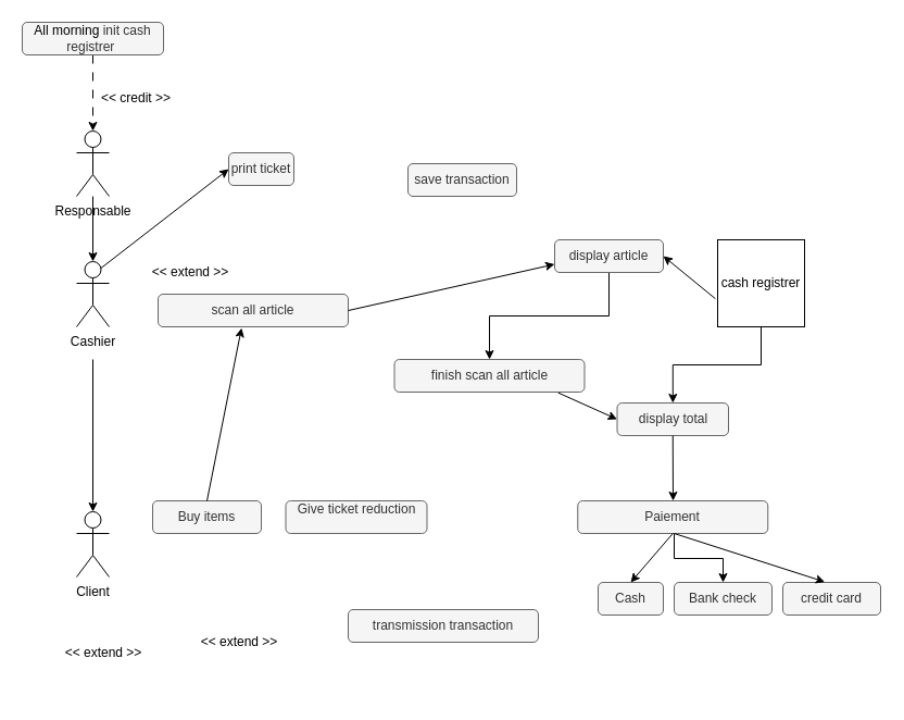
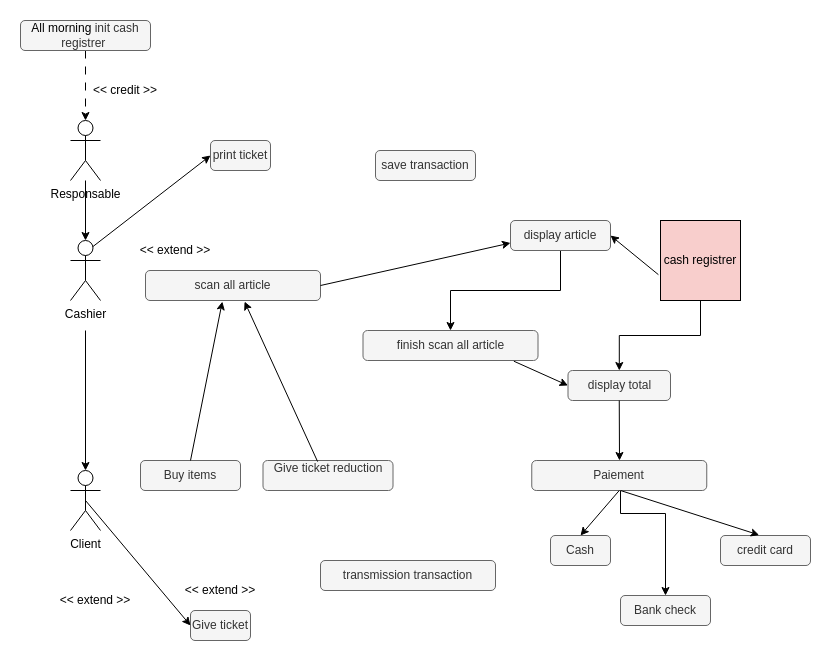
- <mxCell id="7" value="cash registrer" style="whiteSpace=wrap;html=1;aspect=fixed;" vertex="1" parent="1"><mxGeometry x="660" y="220" width="80" height="80" as="geometry" /></mxCell>
+ <mxCell id="7" value="cash registrer" style="whiteSpace=wrap;html=1;aspect=fixed;fillColor=#f8cecc;" vertex="1" parent="1"><mxGeometry x="660" y="220" width="80" height="80" as="geometry" /></mxCell>
+ <mxCell id="34" value="" style="endArrow=classic;html=1;rounded=0;exitX=0.42;exitY=0.036;exitDx=0;exitDy=0;exitPerimeter=0;entryX=0.566;entryY=1.036;entryDx=0;entryDy=0;entryPerimeter=0;" edge="1" parent="1" source="23" target="31"><mxGeometry width="50" height="50" relative="1" as="geometry"><mxPoint x="340" y="420" as="sourcePoint" /><mxPoint x="220" y="300" as="targetPoint" /></mxGeometry></mxCell>
- <mxCell id="13" value="Bank check" style="text;html=1;align=center;verticalAlign=middle;whiteSpace=wrap;rounded=1;fillColor=#f5f5f5;fontColor=#333333;strokeColor=#666666;" vertex="1" parent="1"><mxGeometry x="620" y="535" width="90" height="30" as="geometry" /></mxCell>
+ <mxCell id="13" value="Bank check" style="text;html=1;align=center;verticalAlign=middle;whiteSpace=wrap;rounded=1;fillColor=#f5f5f5;fontColor=#333333;strokeColor=#666666;" vertex="1" parent="1"><mxGeometry x="620" y="595" width="90" height="30" as="geometry" /></mxCell>
+ <mxCell id="24" value="" style="endArrow=classic;html=1;rounded=0;entryX=0;entryY=0.5;entryDx=0;entryDy=0;exitX=0.5;exitY=0.5;exitDx=0;exitDy=0;exitPerimeter=0;" edge="1" parent="1" source="2" target="16"><mxGeometry width="50" height="50" relative="1" as="geometry"><mxPoint x="100" y="450" as="sourcePoint" /><mxPoint x="360" y="360" as="targetPoint" /></mxGeometry></mxCell>
+ <mxCell id="16" value="Give ticket" style="text;html=1;align=center;verticalAlign=middle;whiteSpace=wrap;rounded=1;fillColor=#f5f5f5;fontColor=#333333;strokeColor=#666666;" vertex="1" parent="1"><mxGeometry x="190" y="610" width="60" height="30" as="geometry" /></mxCell>
